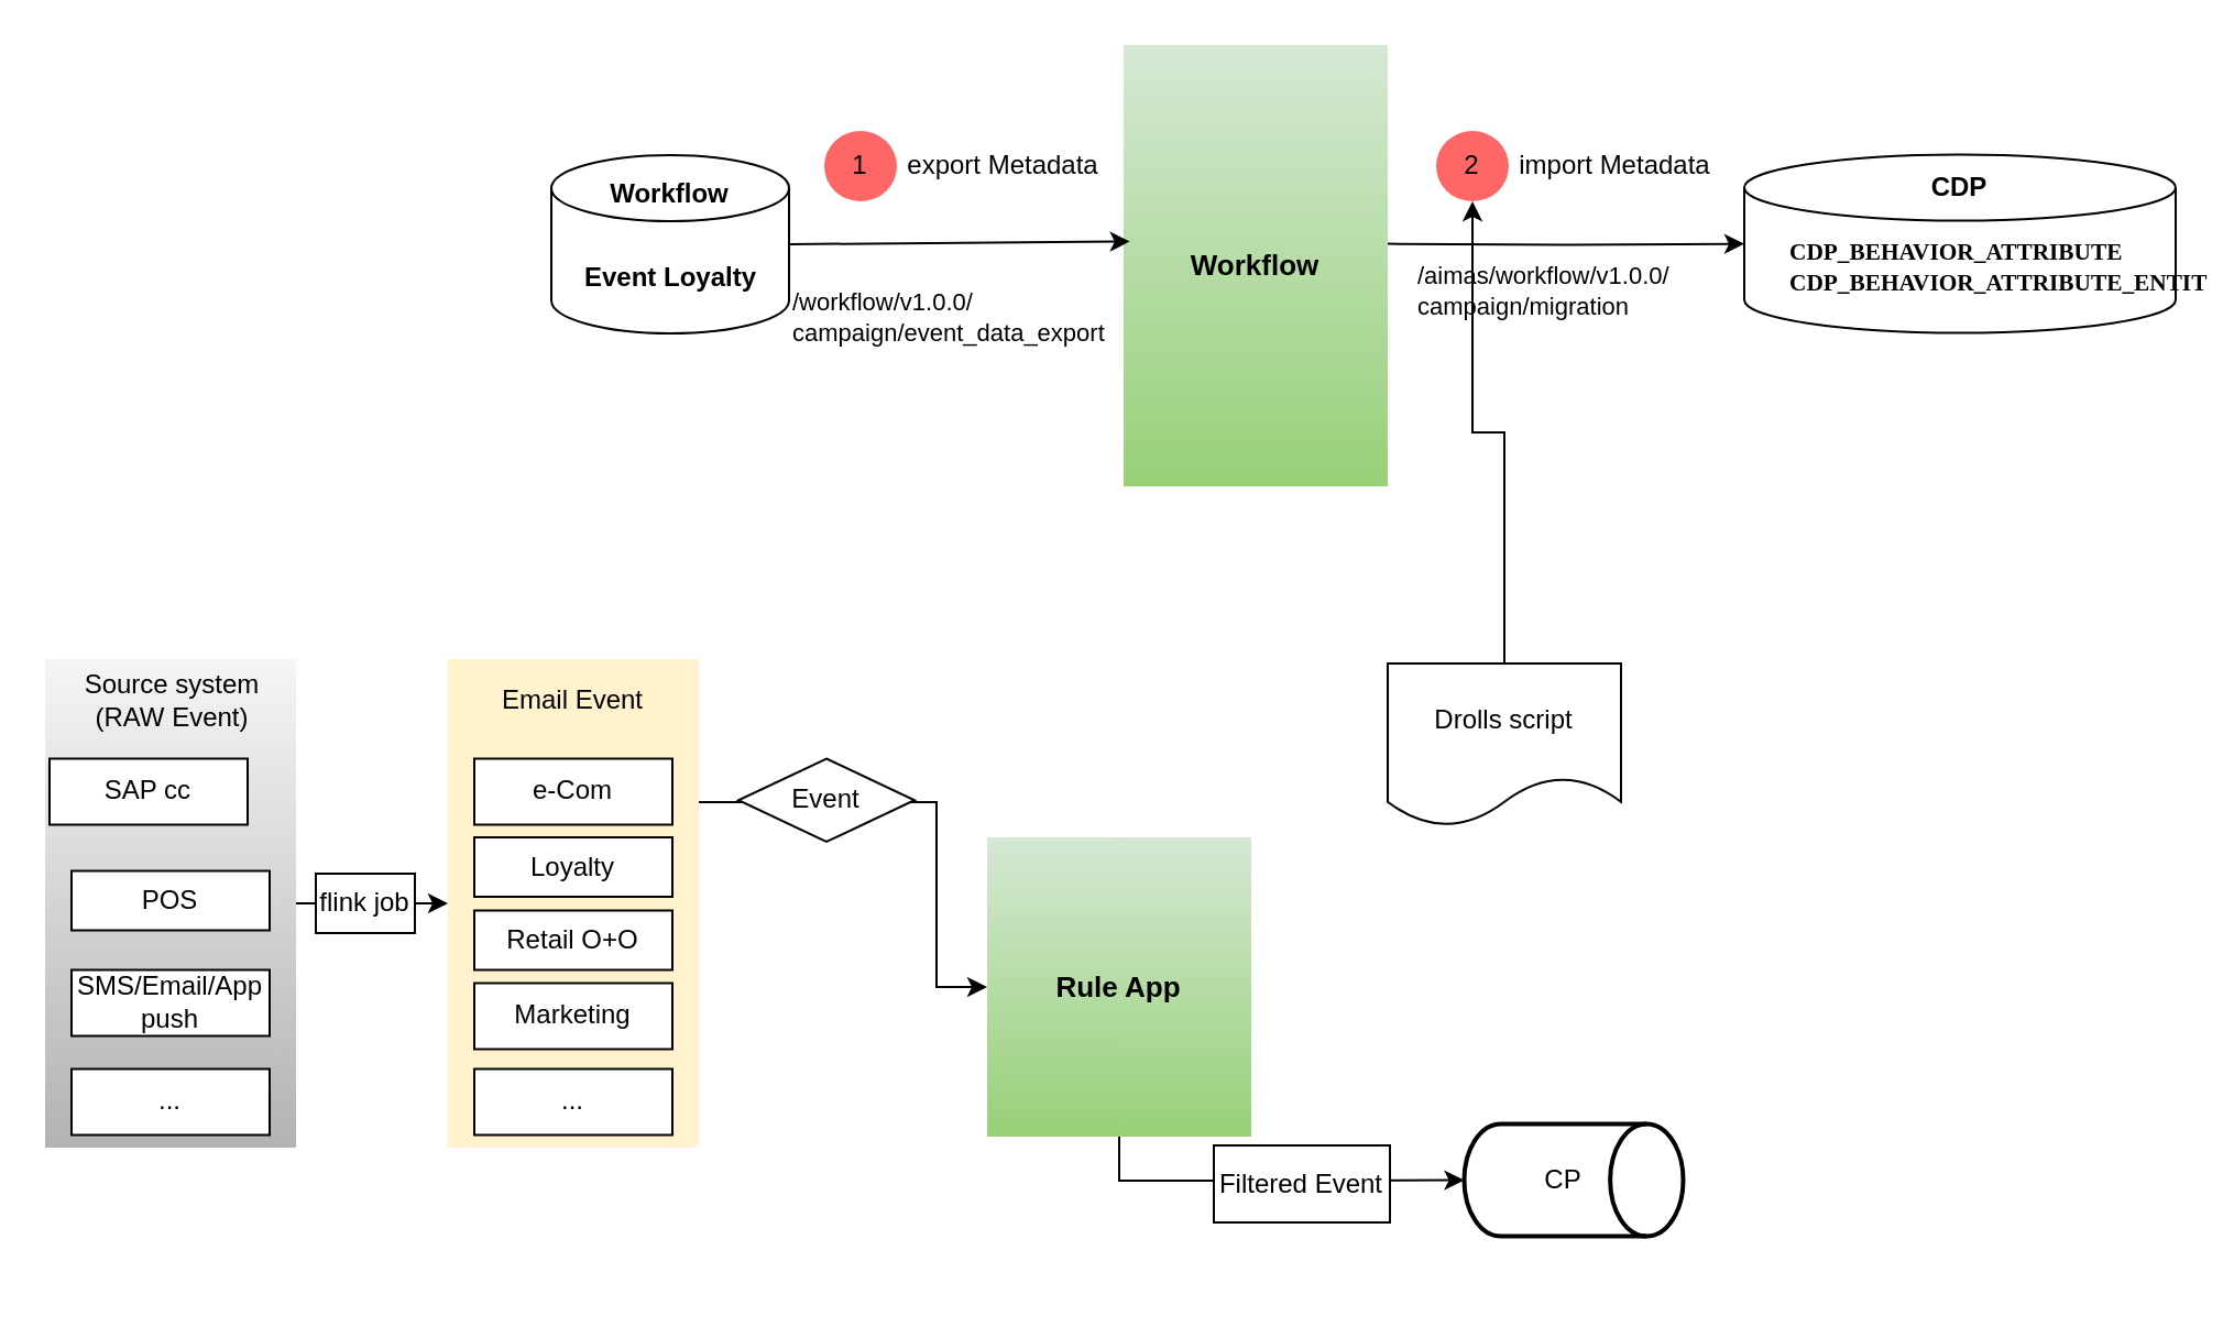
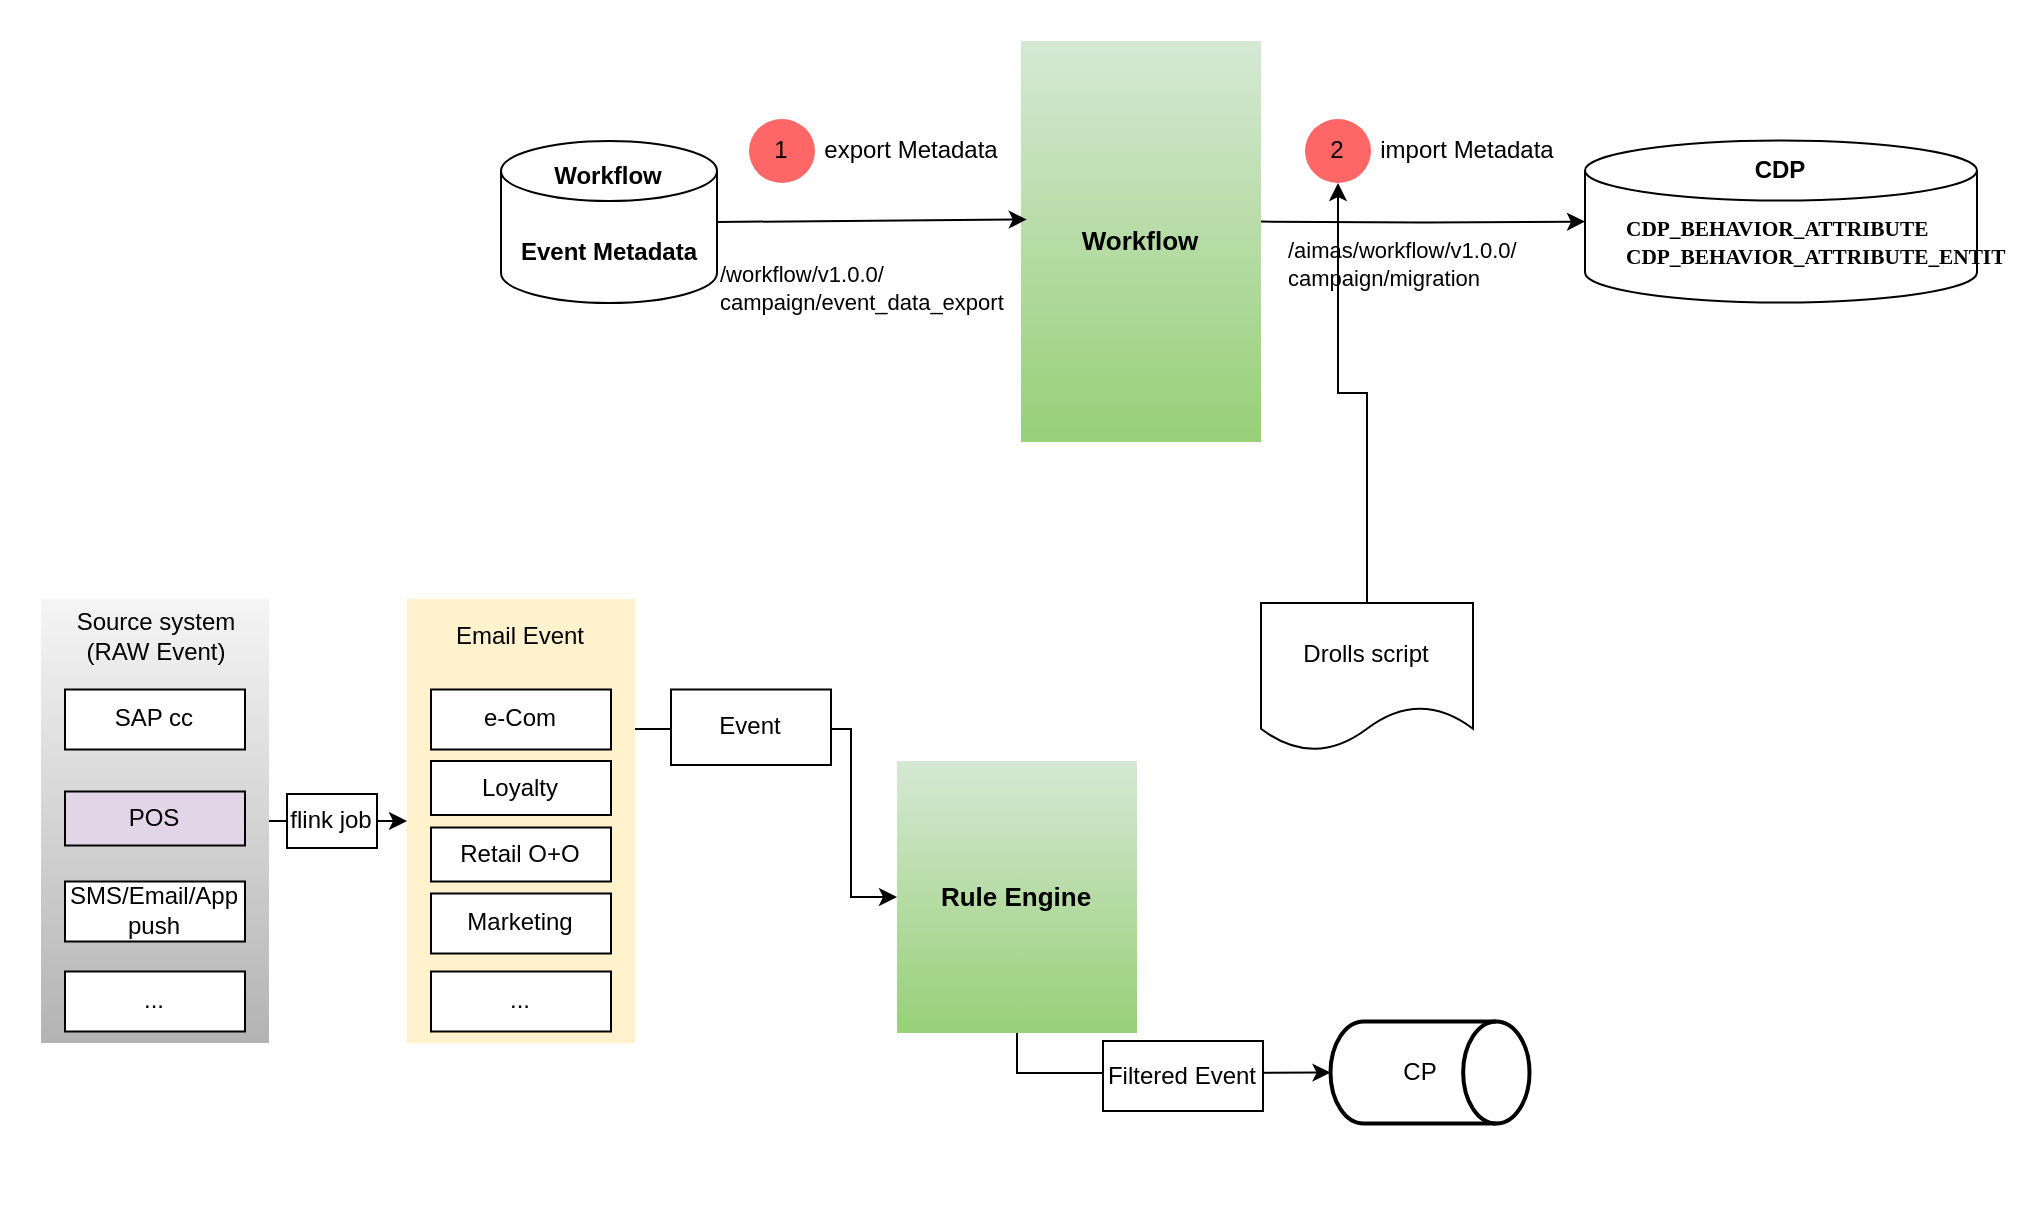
- <mxCell id="4" value="Event Loyalty" style="text;html=1;align=center;verticalAlign=middle;whiteSpace=wrap;rounded=0;fontStyle=1" vertex="1" parent="1"><mxGeometry x="254.5" y="111" width="99" height="30" as="geometry" /></mxCell>
+ <mxCell id="4" value="Event Metadata" style="text;html=1;align=center;verticalAlign=middle;whiteSpace=wrap;rounded=0;fontStyle=1" vertex="1" parent="1"><mxGeometry x="254.5" y="111" width="99" height="30" as="geometry" /></mxCell>
- <mxCell id="25" value="SAP cc" style="rounded=0;whiteSpace=wrap;html=1;" vertex="1" parent="1"><mxGeometry x="22" y="344.25" width="90" height="30" as="geometry" /></mxCell>
+ <mxCell id="25" value="SAP cc" style="rounded=0;whiteSpace=wrap;html=1;" vertex="1" parent="1"><mxGeometry x="32" y="344.25" width="90" height="30" as="geometry" /></mxCell>
- <mxCell id="38" value="Event" style="rhombus;whiteSpace=wrap;html=1;" vertex="1" parent="1"><mxGeometry x="335" y="344.25" width="80" height="37.75" as="geometry" /></mxCell>
+ <mxCell id="38" value="Event" style="rounded=0;whiteSpace=wrap;html=1;" vertex="1" parent="1"><mxGeometry x="335" y="344.25" width="80" height="37.75" as="geometry" /></mxCell>
- <mxCell id="27" value="POS" style="rounded=0;whiteSpace=wrap;html=1;" vertex="1" parent="1"><mxGeometry x="32" y="395.25" width="90" height="27" as="geometry" /></mxCell>
+ <mxCell id="27" value="POS" style="rounded=0;whiteSpace=wrap;html=1;fillColor=#e1d5e7;" vertex="1" parent="1"><mxGeometry x="32" y="395.25" width="90" height="27" as="geometry" /></mxCell>
- <mxCell id="18" value="Rule App" style="rounded=0;whiteSpace=wrap;html=1;fontStyle=1;fontSize=13;fillColor=#d5e8d4;gradientColor=#97d077;strokeColor=none;" vertex="1" parent="1"><mxGeometry x="448" y="380" width="120" height="136" as="geometry" /></mxCell>
+ <mxCell id="18" value="Rule Engine" style="rounded=0;whiteSpace=wrap;html=1;fontStyle=1;fontSize=13;fillColor=#d5e8d4;gradientColor=#97d077;strokeColor=none;" vertex="1" parent="1"><mxGeometry x="448" y="380" width="120" height="136" as="geometry" /></mxCell>
